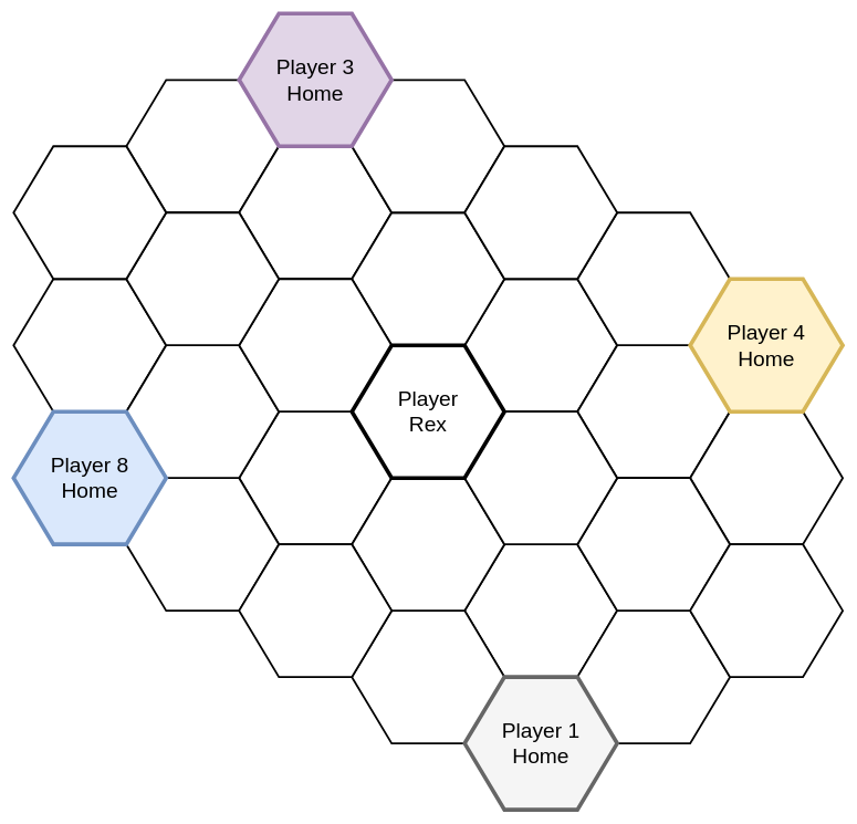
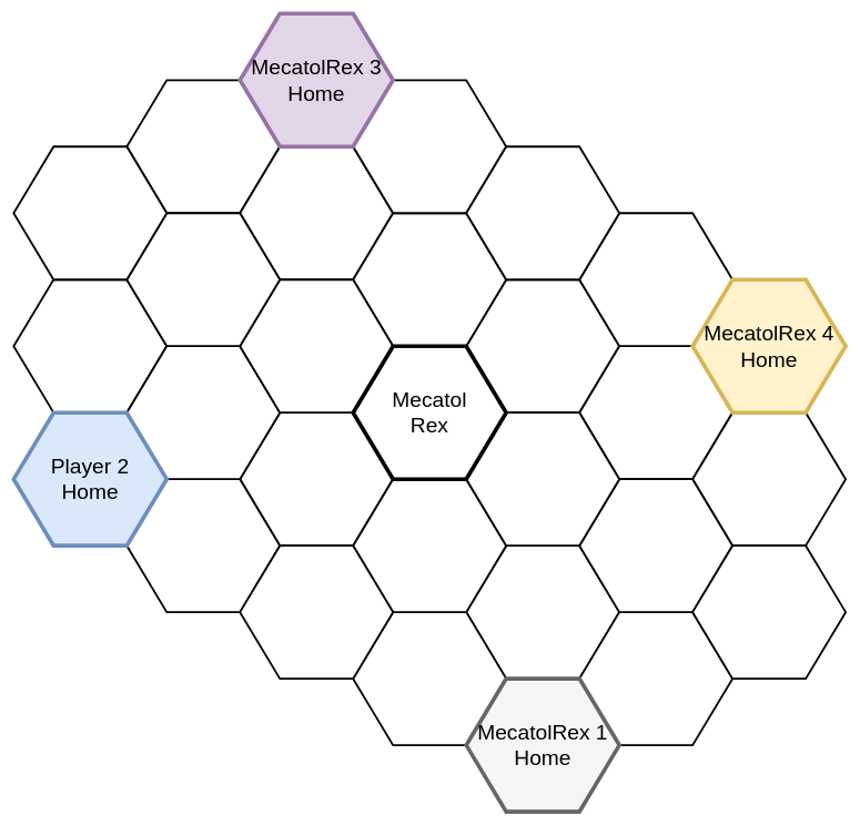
- <mxCell id="28" value="Player 3&lt;br style=&quot;font-size: 32px;&quot;&gt;Home" style="shape=hexagon;perimeter=hexagonPerimeter2;whiteSpace=wrap;html=1;fixedSize=1;size=60;fontSize=32;fontFamily=Helvetica;strokeWidth=6;fillColor=#e1d5e7;strokeColor=#9673a6;" parent="1" vertex="1"><mxGeometry x="360" y="20" width="230" height="200" as="geometry" /></mxCell>
+ <mxCell id="28" value="MecatolRex 3&lt;br style=&quot;font-size: 32px;&quot;&gt;Home" style="shape=hexagon;perimeter=hexagonPerimeter2;whiteSpace=wrap;html=1;fixedSize=1;size=60;fontSize=32;fontFamily=Helvetica;strokeWidth=6;fillColor=#e1d5e7;strokeColor=#9673a6;" parent="1" vertex="1"><mxGeometry x="360" y="20" width="230" height="200" as="geometry" /></mxCell>
- <mxCell id="29" value="Player 4&lt;br style=&quot;font-size: 32px;&quot;&gt;Home" style="shape=hexagon;perimeter=hexagonPerimeter2;whiteSpace=wrap;html=1;fixedSize=1;size=60;fontSize=32;fontFamily=Helvetica;strokeWidth=6;fillColor=#fff2cc;strokeColor=#d6b656;" parent="1" vertex="1"><mxGeometry x="1040" y="420" width="230" height="200" as="geometry" /></mxCell>
+ <mxCell id="29" value="MecatolRex 4&lt;br style=&quot;font-size: 32px;&quot;&gt;Home" style="shape=hexagon;perimeter=hexagonPerimeter2;whiteSpace=wrap;html=1;fixedSize=1;size=60;fontSize=32;fontFamily=Helvetica;strokeWidth=6;fillColor=#fff2cc;strokeColor=#d6b656;" parent="1" vertex="1"><mxGeometry x="1040" y="420" width="230" height="200" as="geometry" /></mxCell>
- <mxCell id="30" value="Player&lt;br style=&quot;font-size: 32px;&quot;&gt;Rex" style="shape=hexagon;perimeter=hexagonPerimeter2;whiteSpace=wrap;html=1;fixedSize=1;size=60;fontSize=32;fontFamily=Helvetica;strokeWidth=6;" parent="1" vertex="1"><mxGeometry x="530" y="520" width="230" height="200" as="geometry" /></mxCell>
+ <mxCell id="30" value="Mecatol&lt;br style=&quot;font-size: 32px;&quot;&gt;Rex" style="shape=hexagon;perimeter=hexagonPerimeter2;whiteSpace=wrap;html=1;fixedSize=1;size=60;fontSize=32;fontFamily=Helvetica;strokeWidth=6;" parent="1" vertex="1"><mxGeometry x="530" y="520" width="230" height="200" as="geometry" /></mxCell>
- <mxCell id="27" value="Player 8&lt;br style=&quot;font-size: 32px;&quot;&gt;Home" style="shape=hexagon;perimeter=hexagonPerimeter2;whiteSpace=wrap;html=1;fixedSize=1;size=60;fontSize=32;fontFamily=Helvetica;strokeWidth=6;fillColor=#dae8fc;strokeColor=#6c8ebf;" parent="1" vertex="1"><mxGeometry x="20" y="620" width="230" height="200" as="geometry" /></mxCell>
+ <mxCell id="27" value="Player 2&lt;br style=&quot;font-size: 32px;&quot;&gt;Home" style="shape=hexagon;perimeter=hexagonPerimeter2;whiteSpace=wrap;html=1;fixedSize=1;size=60;fontSize=32;fontFamily=Helvetica;strokeWidth=6;fillColor=#dae8fc;strokeColor=#6c8ebf;" parent="1" vertex="1"><mxGeometry x="20" y="620" width="230" height="200" as="geometry" /></mxCell>
- <mxCell id="26" value="Player 1&lt;br style=&quot;font-size: 32px;&quot;&gt;Home" style="shape=hexagon;perimeter=hexagonPerimeter2;whiteSpace=wrap;html=1;fixedSize=1;size=60;fontSize=32;fontFamily=Helvetica;strokeWidth=6;fillColor=#f5f5f5;strokeColor=#666666;" parent="1" vertex="1"><mxGeometry x="700" y="1020" width="230" height="200" as="geometry" /></mxCell>
+ <mxCell id="26" value="MecatolRex 1&lt;br style=&quot;font-size: 32px;&quot;&gt;Home" style="shape=hexagon;perimeter=hexagonPerimeter2;whiteSpace=wrap;html=1;fixedSize=1;size=60;fontSize=32;fontFamily=Helvetica;strokeWidth=6;fillColor=#f5f5f5;strokeColor=#666666;" parent="1" vertex="1"><mxGeometry x="700" y="1020" width="230" height="200" as="geometry" /></mxCell>
